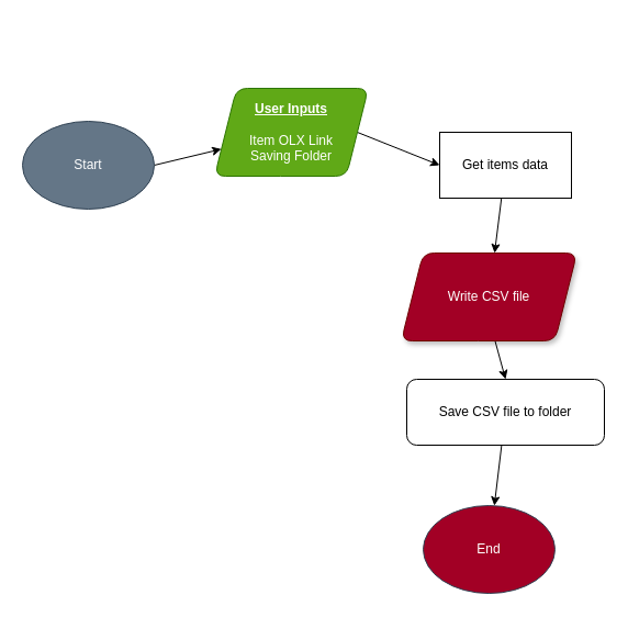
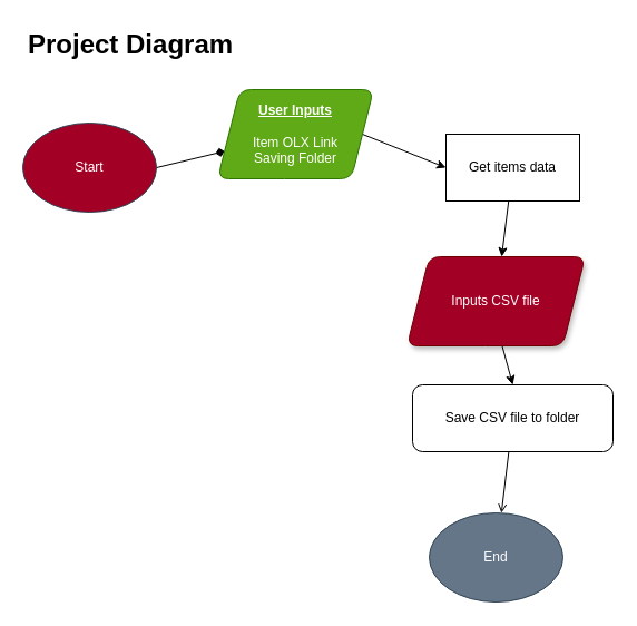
+ <mxCell id="6" value="&lt;h1&gt;Project Diagram&lt;/h1&gt;" style="text;html=1;strokeColor=none;fillColor=none;spacing=5;spacingTop=-20;whiteSpace=wrap;overflow=hidden;rounded=0;" vertex="1" parent="1"><mxGeometry x="20" y="20" width="195" height="40" as="geometry" /></mxCell>
- <mxCell id="2" style="edgeStyle=none;html=1;exitX=1;exitY=0.5;exitDx=0;exitDy=0;" edge="1" parent="1" source="3" target="5"><mxGeometry relative="1" as="geometry" /></mxCell>
+ <mxCell id="2" style="edgeStyle=none;html=1;exitX=1;exitY=0.5;exitDx=0;exitDy=0;endArrow=diamond;" edge="1" parent="1" source="3" target="5"><mxGeometry relative="1" as="geometry" /></mxCell>
- <mxCell id="3" value="Start" style="ellipse;whiteSpace=wrap;html=1;rounded=1;fillColor=#647687;fontColor=#ffffff;strokeColor=#314354;" vertex="1" parent="1"><mxGeometry x="20" y="110" width="120" height="80" as="geometry" /></mxCell>
+ <mxCell id="3" value="Start" style="ellipse;whiteSpace=wrap;html=1;rounded=1;fillColor=#a20025;fontColor=#ffffff;strokeColor=#314354;" vertex="1" parent="1"><mxGeometry x="20" y="110" width="120" height="80" as="geometry" /></mxCell>
- <mxCell id="13" value="Write CSV file" style="shape=parallelogram;perimeter=parallelogramPerimeter;whiteSpace=wrap;html=1;fixedSize=1;rounded=1;shadow=1;fillColor=#a20025;fontColor=#ffffff;strokeColor=#6F0000;" vertex="1" parent="1"><mxGeometry x="365" y="230" width="160" height="80" as="geometry" /></mxCell>
+ <mxCell id="13" value="Inputs CSV file" style="shape=parallelogram;perimeter=parallelogramPerimeter;whiteSpace=wrap;html=1;fixedSize=1;rounded=1;shadow=1;fillColor=#a20025;fontColor=#ffffff;strokeColor=#6F0000;" vertex="1" parent="1"><mxGeometry x="365" y="230" width="160" height="80" as="geometry" /></mxCell>
- <mxCell id="10" value="" style="edgeStyle=none;html=1;" edge="1" parent="1" source="11" target="12"><mxGeometry relative="1" as="geometry" /></mxCell>
+ <mxCell id="10" value="" style="edgeStyle=none;html=1;endArrow=open;" edge="1" parent="1" source="11" target="12"><mxGeometry relative="1" as="geometry" /></mxCell>
- <mxCell id="12" value="End" style="ellipse;whiteSpace=wrap;html=1;fillColor=#a20025;fontColor=#ffffff;strokeColor=#314354;" vertex="1" parent="1"><mxGeometry x="385" y="460" width="120" height="80" as="geometry" /></mxCell>
+ <mxCell id="12" value="End" style="ellipse;whiteSpace=wrap;html=1;fillColor=#647687;fontColor=#ffffff;strokeColor=#314354;" vertex="1" parent="1"><mxGeometry x="385" y="460" width="120" height="80" as="geometry" /></mxCell>
